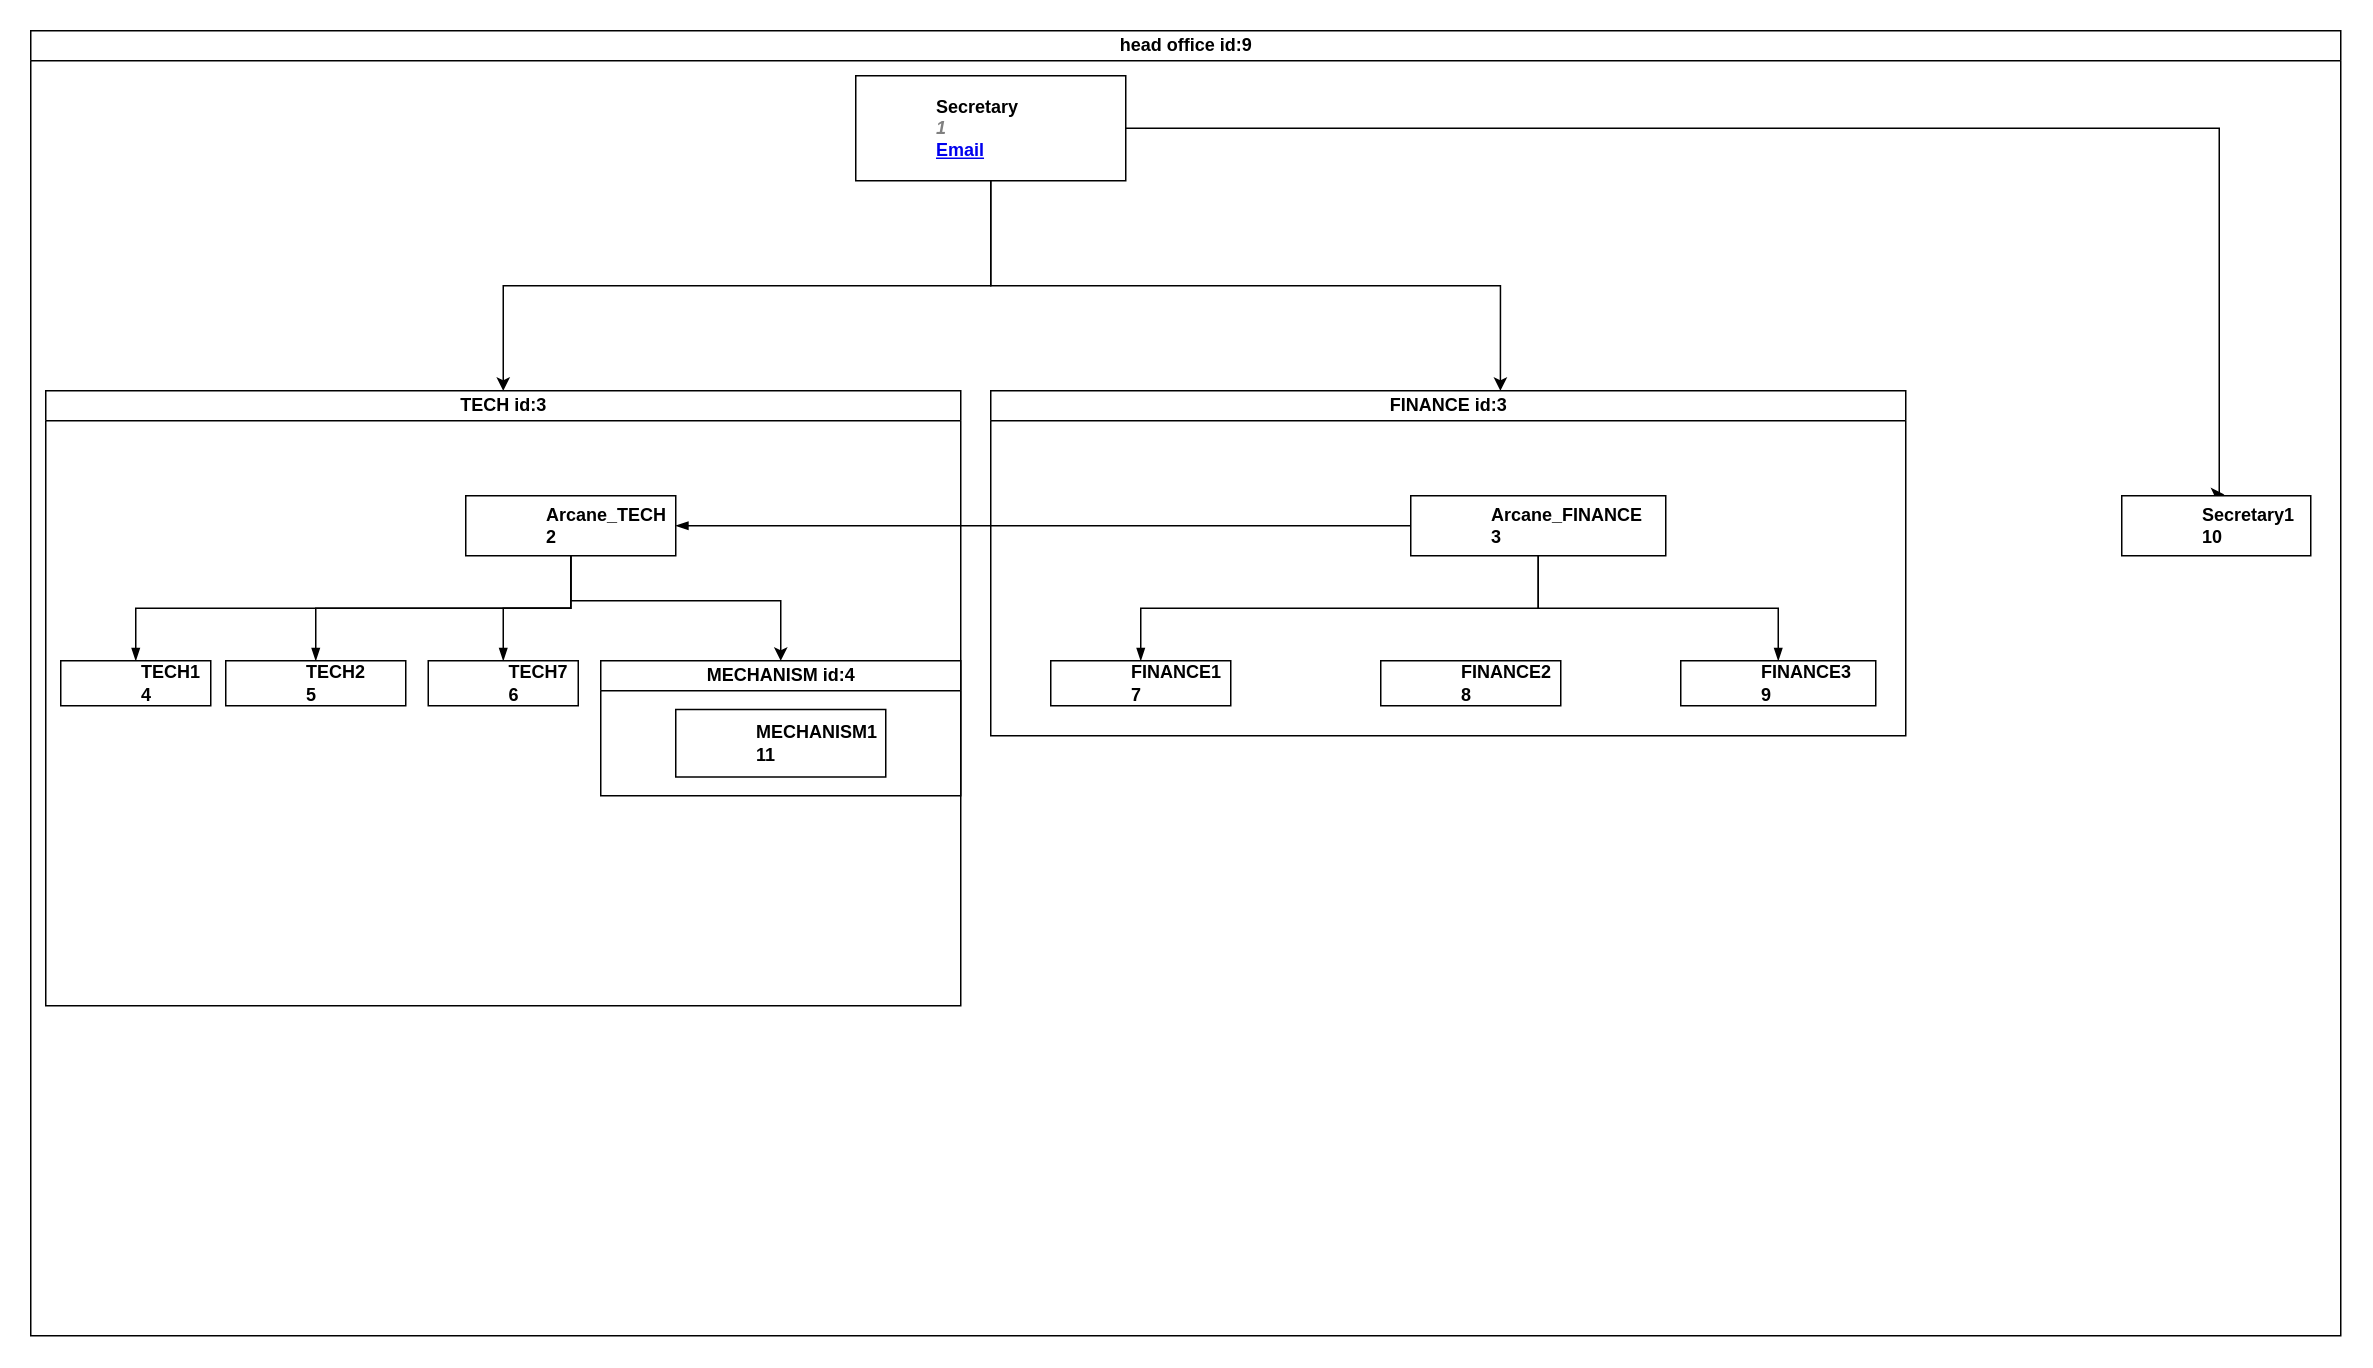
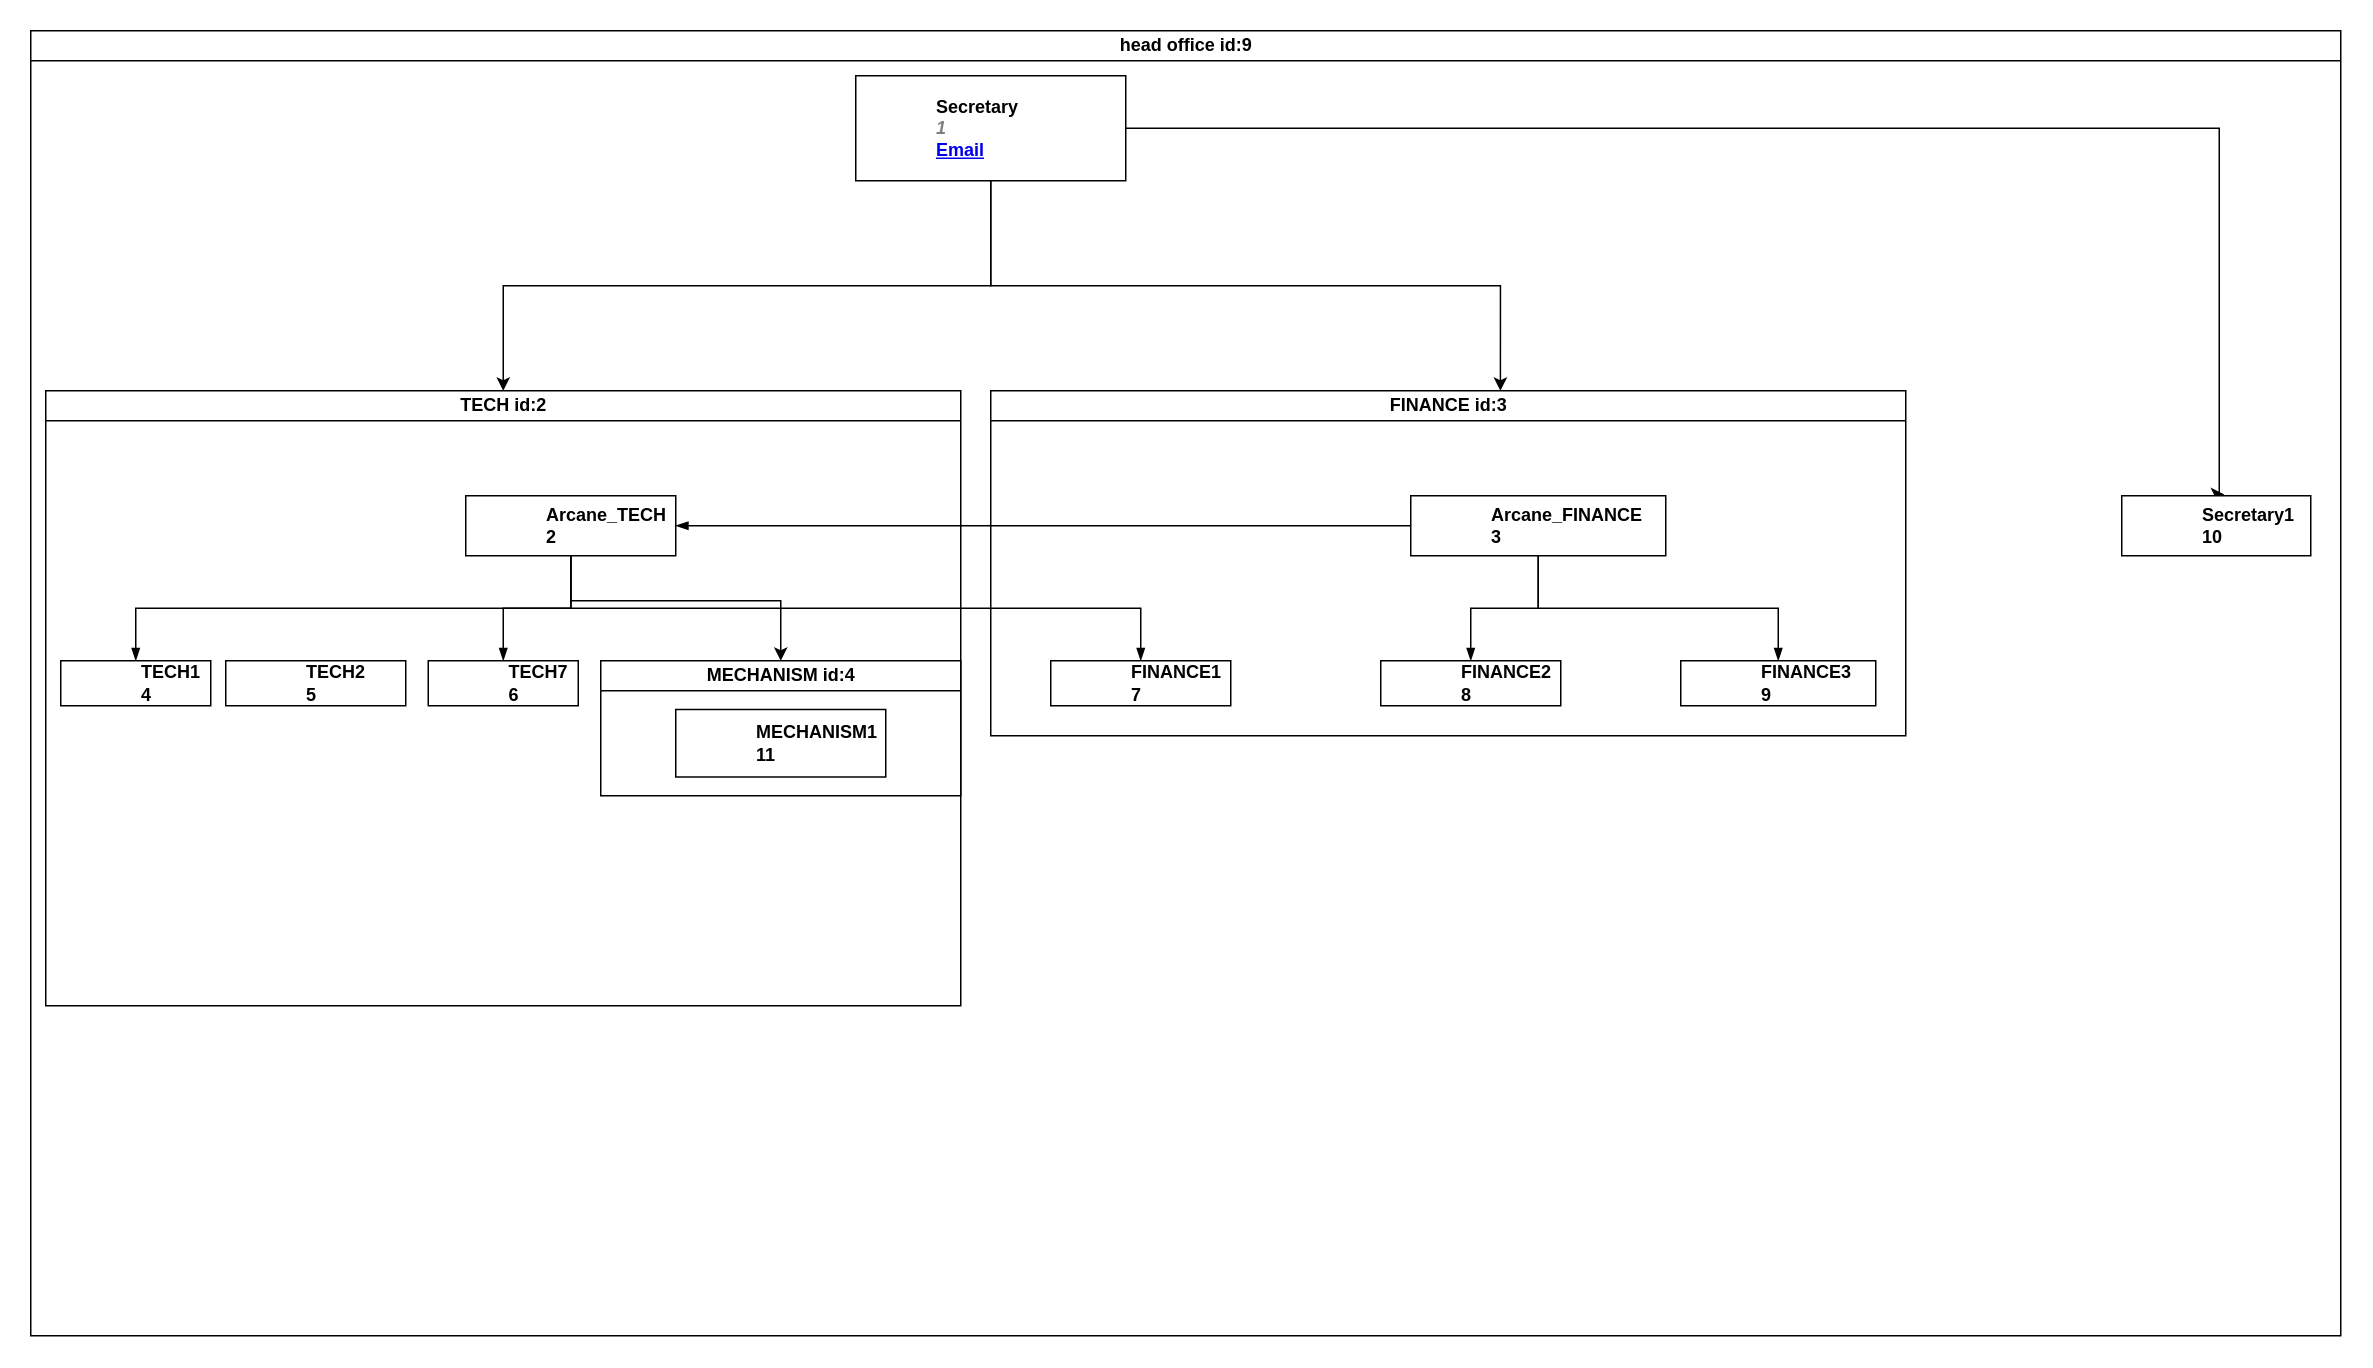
- <mxCell id="6" value="TECH id:3" style="swimlane;html=1;startSize=20;horizontal=1;containerType=tree;glass=0;" parent="2" vertex="1"><mxGeometry x="10" y="240" width="610" height="410" as="geometry" /></mxCell>
+ <mxCell id="6" value="TECH id:2" style="swimlane;html=1;startSize=20;horizontal=1;containerType=tree;glass=0;" parent="2" vertex="1"><mxGeometry x="10" y="240" width="610" height="410" as="geometry" /></mxCell>
- <mxCell id="19" value="" style="endArrow=blockThin;endFill=1;fontSize=11;edgeStyle=elbowEdgeStyle;elbow=vertical;rounded=0;" parent="17" source="18" target="20" edge="1"><mxGeometry relative="1" as="geometry" /></mxCell>
+ <mxCell id="19" value="" style="endArrow=blockThin;endFill=1;fontSize=11;edgeStyle=elbowEdgeStyle;elbow=vertical;rounded=0;" parent="17" source="18" target="22" edge="1"><mxGeometry relative="1" as="geometry" /></mxCell>
- <mxCell id="10" value="" style="endArrow=blockThin;endFill=1;fontSize=11;edgeStyle=elbowEdgeStyle;elbow=vertical;rounded=0;" parent="6" source="7" target="11" edge="1"><mxGeometry relative="1" as="geometry" /></mxCell>
+ <mxCell id="10" value="" style="endArrow=blockThin;endFill=1;fontSize=11;edgeStyle=elbowEdgeStyle;elbow=vertical;rounded=0;" parent="6" source="7" target="20" edge="1"><mxGeometry relative="1" as="geometry" /></mxCell>
